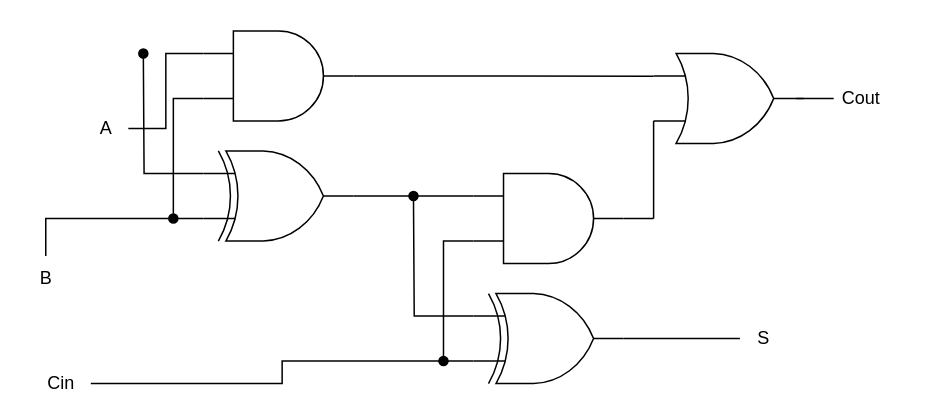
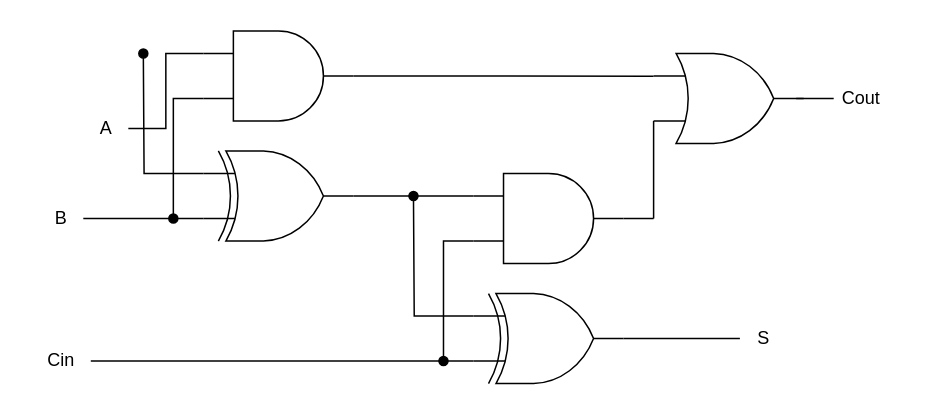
- <mxCell id="18" value="B" style="text;html=1;align=center;verticalAlign=middle;resizable=0;points=[];autosize=1;strokeColor=none;fillColor=none;" vertex="1" parent="1"><mxGeometry x="15" y="170" width="30" height="30" as="geometry" /></mxCell>
+ <mxCell id="18" value="B" style="text;html=1;align=center;verticalAlign=middle;resizable=0;points=[];autosize=1;strokeColor=none;fillColor=none;" vertex="1" parent="1"><mxGeometry x="25" y="130" width="30" height="30" as="geometry" /></mxCell>
- <mxCell id="19" value="Cin" style="text;html=1;align=center;verticalAlign=middle;resizable=0;points=[];autosize=1;strokeColor=none;fillColor=none;" vertex="1" parent="1"><mxGeometry x="20" y="240" width="40" height="30" as="geometry" /></mxCell>
+ <mxCell id="19" value="Cin" style="text;html=1;align=center;verticalAlign=middle;resizable=0;points=[];autosize=1;strokeColor=none;fillColor=none;" vertex="1" parent="1"><mxGeometry x="20" y="225" width="40" height="30" as="geometry" /></mxCell>
